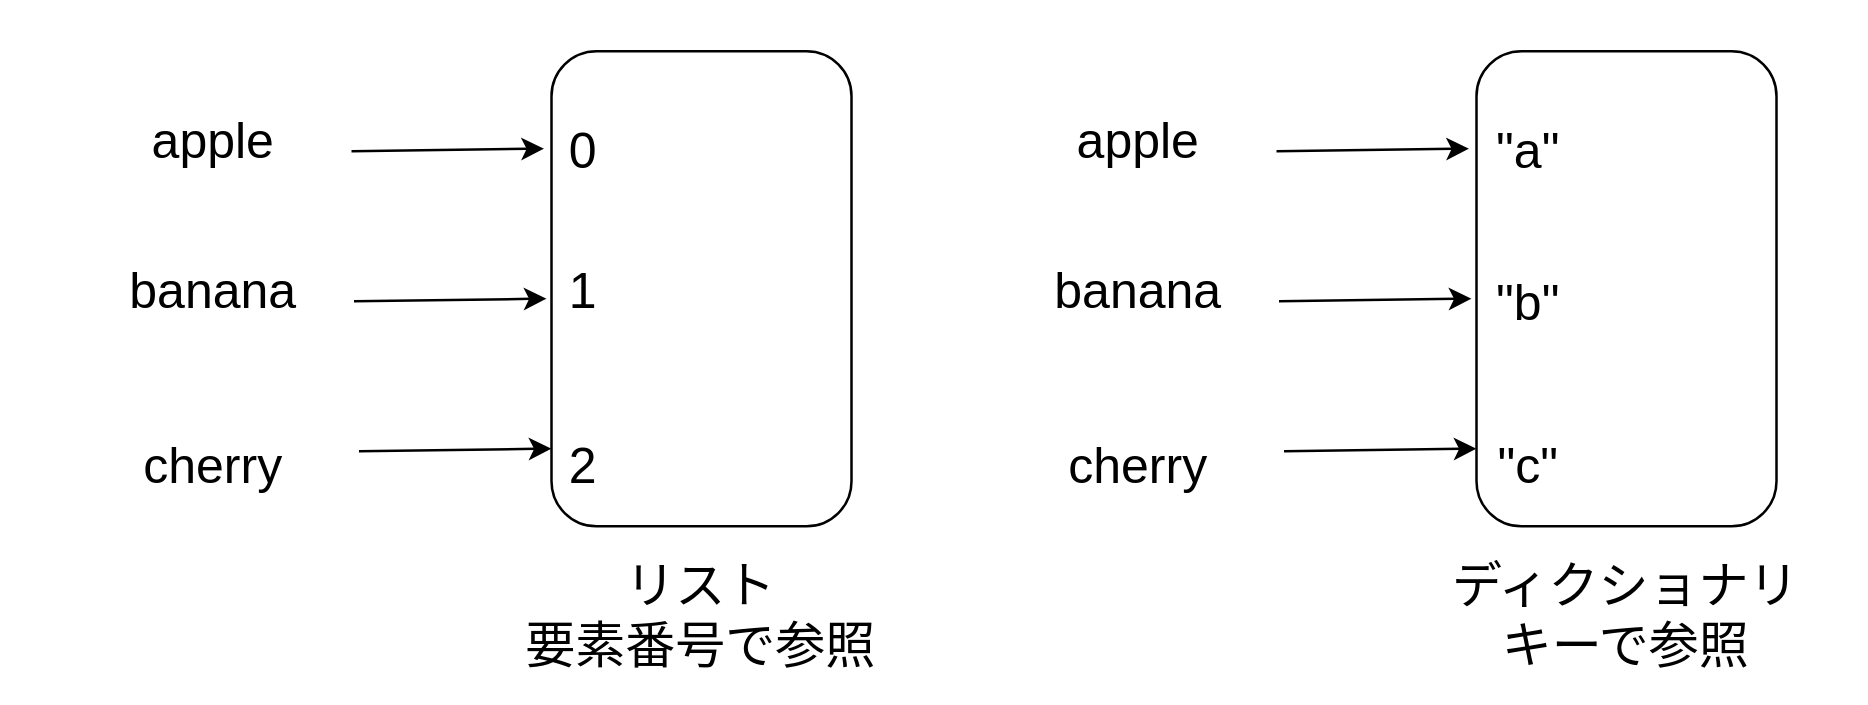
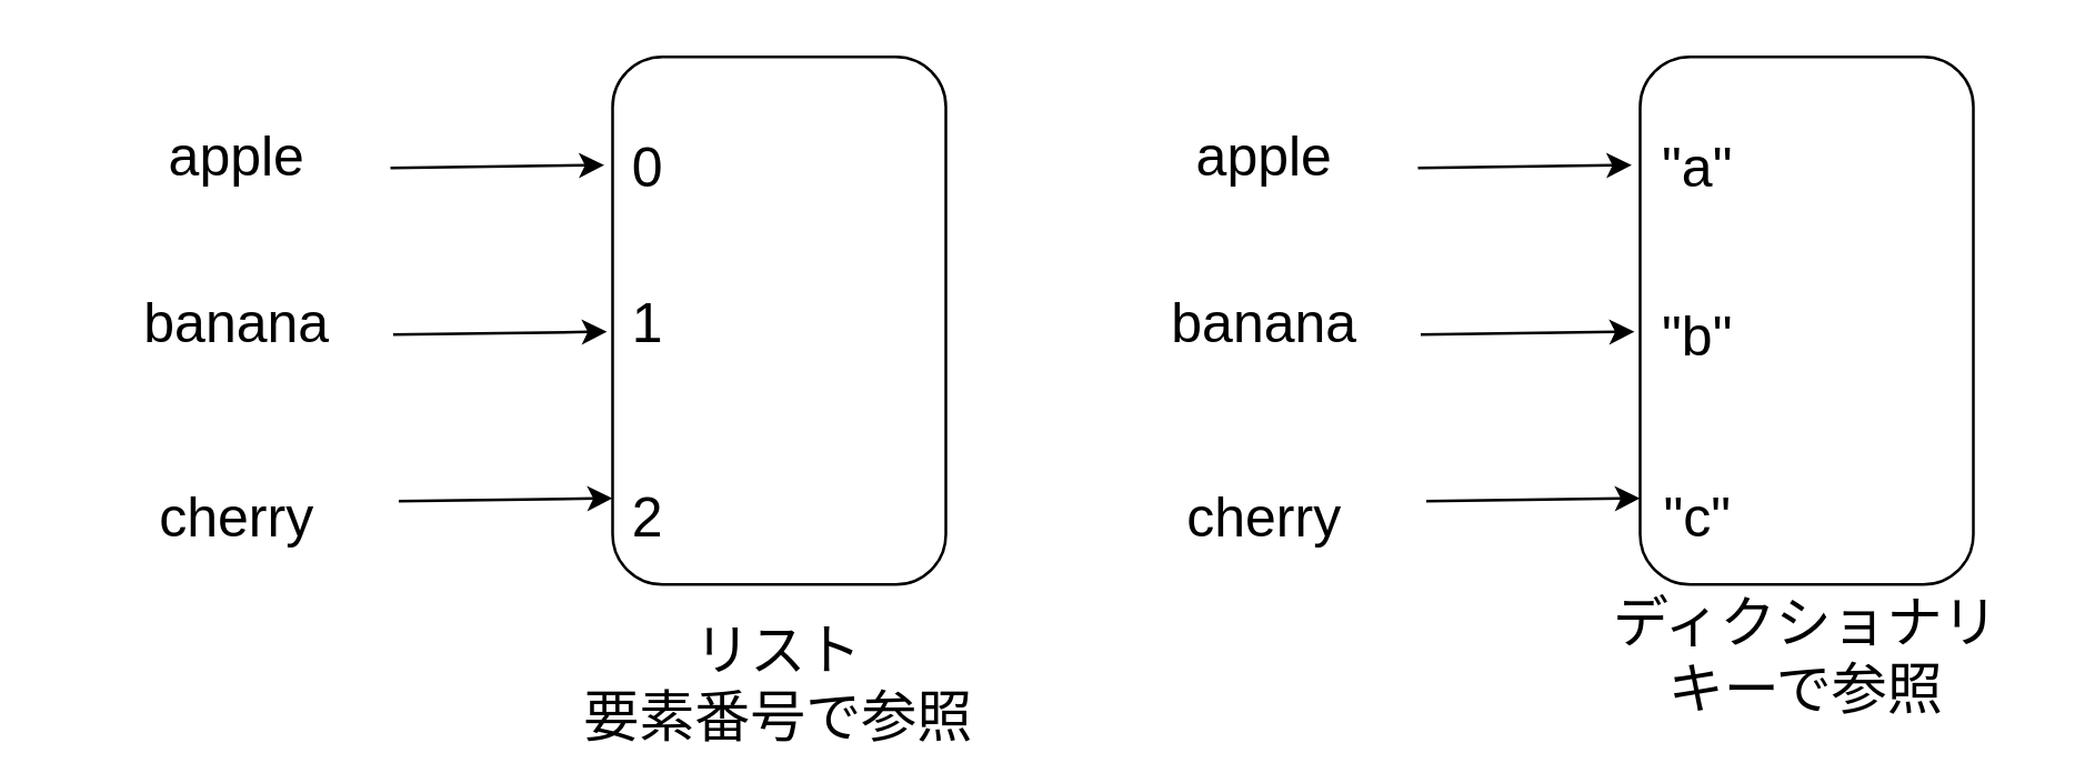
- <mxCell id="24" value="ディクショナリ&lt;br&gt;キーで参照" style="text;html=1;strokeColor=none;fillColor=none;align=center;verticalAlign=middle;whiteSpace=wrap;rounded=0;fontSize=20;" vertex="1" parent="1"><mxGeometry x="575" y="230" width="150" height="30" as="geometry" /></mxCell>
+ <mxCell id="24" value="ディクショナリ&lt;br&gt;キーで参照" style="text;html=1;strokeColor=none;fillColor=none;align=center;verticalAlign=middle;whiteSpace=wrap;rounded=0;fontSize=20;" vertex="1" parent="1"><mxGeometry x="575" y="220" width="150" height="30" as="geometry" /></mxCell>
